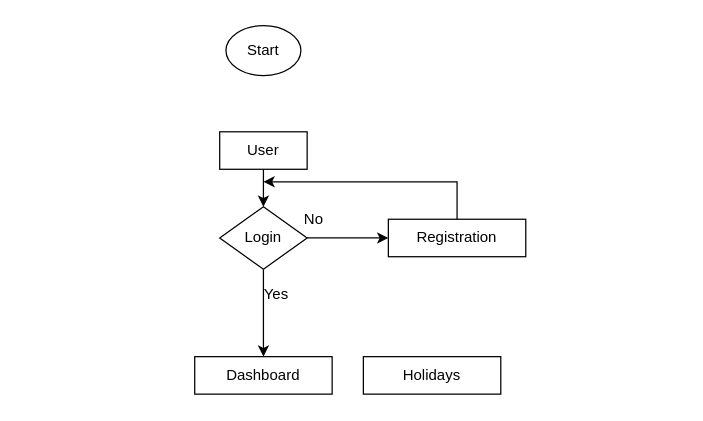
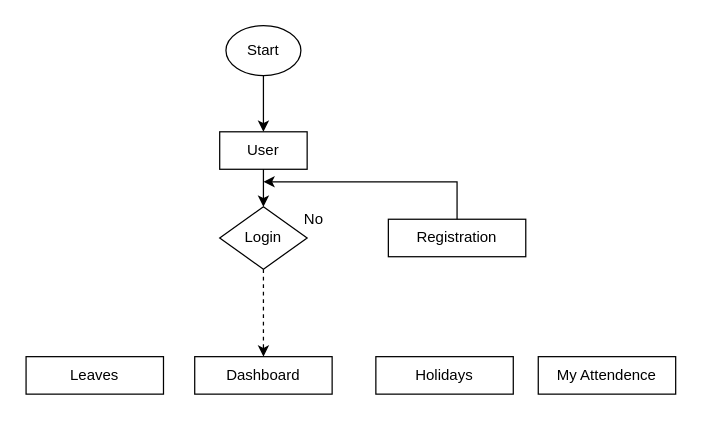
+ <mxCell id="5" value="" style="endArrow=classic;html=1;rounded=0;exitX=0.5;exitY=1;exitDx=0;exitDy=0;entryX=0.5;entryY=0;entryDx=0;entryDy=0;" edge="1" parent="1" source="2" target="3"><mxGeometry width="50" height="50" relative="1" as="geometry"><mxPoint x="250" y="325" as="sourcePoint" /><mxPoint x="300" y="275" as="targetPoint" /></mxGeometry></mxCell>
- <mxCell id="11" value="" style="endArrow=classic;html=1;rounded=0;exitX=1;exitY=0.5;exitDx=0;exitDy=0;entryX=0;entryY=0.5;entryDx=0;entryDy=0;" edge="1" parent="1" source="4" target="10"><mxGeometry width="50" height="50" relative="1" as="geometry"><mxPoint x="250" y="325" as="sourcePoint" /><mxPoint x="300" y="275" as="targetPoint" /></mxGeometry></mxCell>
- <mxCell id="9" value="Yes" style="text;html=1;align=center;verticalAlign=middle;resizable=0;points=[];autosize=1;strokeColor=none;fillColor=none;" vertex="1" parent="1"><mxGeometry x="200" y="220" width="40" height="30" as="geometry" /></mxCell>
- <mxCell id="8" value="" style="endArrow=classic;html=1;rounded=0;exitX=0.5;exitY=1;exitDx=0;exitDy=0;entryX=0.5;entryY=0;entryDx=0;entryDy=0;" edge="1" parent="1" source="4" target="7"><mxGeometry width="50" height="50" relative="1" as="geometry"><mxPoint x="250" y="325" as="sourcePoint" /><mxPoint x="300" y="275" as="targetPoint" /></mxGeometry></mxCell>
+ <mxCell id="8" value="" style="endArrow=classic;html=1;rounded=0;exitX=0.5;exitY=1;exitDx=0;exitDy=0;entryX=0.5;entryY=0;entryDx=0;entryDy=0;dashed=1;" edge="1" parent="1" source="4" target="7"><mxGeometry width="50" height="50" relative="1" as="geometry"><mxPoint x="250" y="325" as="sourcePoint" /><mxPoint x="300" y="275" as="targetPoint" /></mxGeometry></mxCell>
+ <mxCell id="14" value="Leaves" style="rounded=0;whiteSpace=wrap;html=1;" vertex="1" parent="1"><mxGeometry x="20" y="285" width="110" height="30" as="geometry" /></mxCell>
- <mxCell id="15" value="Holidays" style="rounded=0;whiteSpace=wrap;html=1;" vertex="1" parent="1"><mxGeometry x="290" y="285" width="110" height="30" as="geometry" /></mxCell>
+ <mxCell id="15" value="Holidays" style="rounded=0;whiteSpace=wrap;html=1;" vertex="1" parent="1"><mxGeometry x="300" y="285" width="110" height="30" as="geometry" /></mxCell>
+ <mxCell id="16" value="My Attendence" style="rounded=0;whiteSpace=wrap;html=1;" vertex="1" parent="1"><mxGeometry x="430" y="285" width="110" height="30" as="geometry" /></mxCell>
